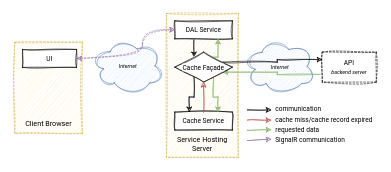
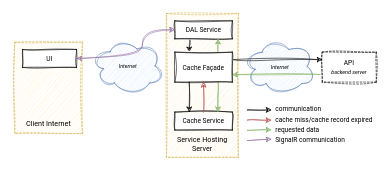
- <mxCell id="25" style="edgeStyle=orthogonalEdgeStyle;rounded=0;sketch=1;jiggle=2;curveFitting=1;orthogonalLoop=1;jettySize=auto;html=1;exitX=1;exitY=0.5;exitDx=0;exitDy=0;entryX=0;entryY=0.5;entryDx=0;entryDy=0;strokeColor=#9673a6;align=center;verticalAlign=middle;fontFamily=Helvetica;fontSize=11;fontColor=default;labelBackgroundColor=default;endArrow=classic;curved=1;startArrow=classic;startFill=1;fillColor=#e1d5e7;dashed=1;" parent="1" source="19" target="11" edge="1"><mxGeometry relative="1" as="geometry"><Array as="points"><mxPoint x="237" y="97" /><mxPoint x="237" y="49" /></Array></mxGeometry></mxCell>
+ <mxCell id="25" style="edgeStyle=orthogonalEdgeStyle;rounded=0;sketch=1;jiggle=2;curveFitting=1;orthogonalLoop=1;jettySize=auto;html=1;exitX=1;exitY=0.5;exitDx=0;exitDy=0;entryX=0;entryY=0.5;entryDx=0;entryDy=0;strokeColor=#9673a6;align=center;verticalAlign=middle;fontFamily=Helvetica;fontSize=11;fontColor=default;labelBackgroundColor=default;endArrow=classic;curved=1;startArrow=classic;startFill=1;fillColor=#e1d5e7;" parent="1" source="19" target="11" edge="1"><mxGeometry relative="1" as="geometry"><Array as="points"><mxPoint x="237" y="97" /><mxPoint x="237" y="49" /></Array></mxGeometry></mxCell>
- <mxCell id="16" value="Cache Façade" style="rhombus;whiteSpace=wrap;html=1;fontFamily=Roboto;sketch=1;jiggle=2;curveFitting=1;strokeColor=default;align=center;verticalAlign=middle;fontSize=11;fontColor=default;labelBackgroundColor=default;fontSource=https%3A%2F%2Ffonts.googleapis.com%2Fcss%3Ffamily%3DRoboto;" parent="1" vertex="1"><mxGeometry x="291" y="86.5" width="96" height="50" as="geometry" /></mxCell>
+ <mxCell id="16" value="Cache Façade" style="rounded=0;whiteSpace=wrap;html=1;fontFamily=Roboto;sketch=1;jiggle=2;curveFitting=1;strokeColor=default;align=center;verticalAlign=middle;fontSize=11;fontColor=default;labelBackgroundColor=default;fontSource=https%3A%2F%2Ffonts.googleapis.com%2Fcss%3Ffamily%3DRoboto;" parent="1" vertex="1"><mxGeometry x="291" y="86.5" width="96" height="50" as="geometry" /></mxCell>
- <mxCell id="5" value="&lt;div&gt;&lt;font data-font-src=&quot;https://fonts.googleapis.com/css?family=Roboto&quot; face=&quot;Roboto&quot;&gt;Client&lt;i&gt; &lt;/i&gt;Browser&lt;br&gt;&lt;/font&gt;&lt;/div&gt;" style="rounded=0;whiteSpace=wrap;html=1;fillColor=#fff2cc;strokeColor=#d6b656;dashed=1;align=center;verticalAlign=bottom;spacing=8;strokeWidth=1;sketch=1;curveFitting=1;jiggle=2;" parent="1" vertex="1"><mxGeometry x="24" y="70" width="113" height="152" as="geometry" /></mxCell>
+ <mxCell id="5" value="&lt;div&gt;&lt;font data-font-src=&quot;https://fonts.googleapis.com/css?family=Roboto&quot; face=&quot;Roboto&quot;&gt;Client&lt;i&gt; &lt;/i&gt;Internet&lt;br&gt;&lt;/font&gt;&lt;/div&gt;" style="rounded=0;whiteSpace=wrap;html=1;fillColor=#fff2cc;strokeColor=#d6b656;dashed=1;align=center;verticalAlign=bottom;spacing=8;strokeWidth=1;sketch=1;curveFitting=1;jiggle=2;" parent="1" vertex="1"><mxGeometry x="24" y="70" width="113" height="152" as="geometry" /></mxCell>
